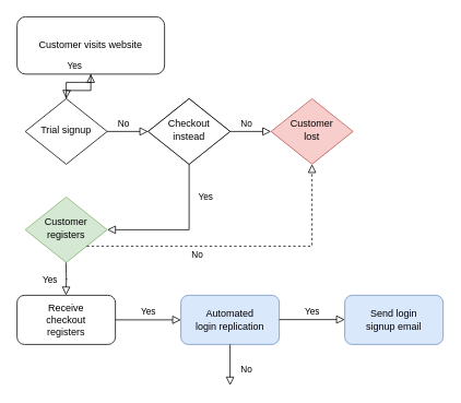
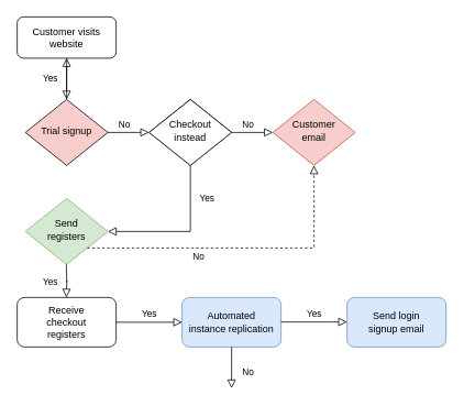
- <mxCell id="3" value="Customer visits website" style="rounded=1;whiteSpace=wrap;html=1;fontSize=12;glass=0;strokeWidth=1;shadow=0;" parent="1" vertex="1"><mxGeometry x="20" y="20" width="180" height="70" as="geometry" /></mxCell>
+ <mxCell id="3" value="Customer visits website" style="rounded=1;whiteSpace=wrap;html=1;fontSize=12;glass=0;strokeWidth=1;shadow=0;" parent="1" vertex="1"><mxGeometry x="20" y="20" width="120" height="50" as="geometry" /></mxCell>
- <mxCell id="12" value="Customer&lt;br&gt;lost" style="rhombus;whiteSpace=wrap;html=1;shadow=0;fontFamily=Helvetica;fontSize=12;align=center;strokeWidth=1;spacing=6;spacingTop=-4;fillColor=#f8cecc;strokeColor=#b85450;" vertex="1" parent="1"><mxGeometry x="330" y="120" width="100" height="80" as="geometry" /></mxCell>
+ <mxCell id="12" value="Customer&lt;br&gt;email" style="rhombus;whiteSpace=wrap;html=1;shadow=0;fontFamily=Helvetica;fontSize=12;align=center;strokeWidth=1;spacing=6;spacingTop=-4;fillColor=#f8cecc;strokeColor=#b85450;" vertex="1" parent="1"><mxGeometry x="330" y="120" width="100" height="80" as="geometry" /></mxCell>
- <mxCell id="6" value="Trial signup" style="rhombus;whiteSpace=wrap;html=1;shadow=0;fontFamily=Helvetica;fontSize=12;align=center;strokeWidth=1;spacing=6;spacingTop=-4;" parent="1" vertex="1"><mxGeometry x="30" y="120" width="100" height="80" as="geometry" /></mxCell>
+ <mxCell id="6" value="Trial signup" style="rhombus;whiteSpace=wrap;html=1;shadow=0;fontFamily=Helvetica;fontSize=12;align=center;strokeWidth=1;spacing=6;spacingTop=-4;fillColor=#f8cecc;" parent="1" vertex="1"><mxGeometry x="30" y="120" width="100" height="80" as="geometry" /></mxCell>
- <mxCell id="7" value="Customer&lt;br&gt;registers" style="rhombus;whiteSpace=wrap;html=1;shadow=0;fontFamily=Helvetica;fontSize=12;align=center;strokeWidth=1;spacing=6;spacingTop=-4;fillColor=#d5e8d4;strokeColor=#82b366;" parent="1" vertex="1"><mxGeometry x="30" y="240" width="100" height="80" as="geometry" /></mxCell>
+ <mxCell id="7" value="Send&lt;br&gt;registers" style="rhombus;whiteSpace=wrap;html=1;shadow=0;fontFamily=Helvetica;fontSize=12;align=center;strokeWidth=1;spacing=6;spacingTop=-4;fillColor=#d5e8d4;strokeColor=#82b366;" parent="1" vertex="1"><mxGeometry x="30" y="240" width="100" height="80" as="geometry" /></mxCell>
- <mxCell id="16" value="Automated&lt;br&gt;login replication" style="rounded=1;whiteSpace=wrap;html=1;fontSize=12;glass=0;strokeWidth=1;shadow=0;fillColor=#dae8fc;strokeColor=#6c8ebf;" vertex="1" parent="1"><mxGeometry x="220" y="360" width="120" height="60" as="geometry" /></mxCell>
+ <mxCell id="16" value="Automated&lt;br&gt;instance replication" style="rounded=1;whiteSpace=wrap;html=1;fontSize=12;glass=0;strokeWidth=1;shadow=0;fillColor=#dae8fc;strokeColor=#6c8ebf;" vertex="1" parent="1"><mxGeometry x="220" y="360" width="120" height="60" as="geometry" /></mxCell>
